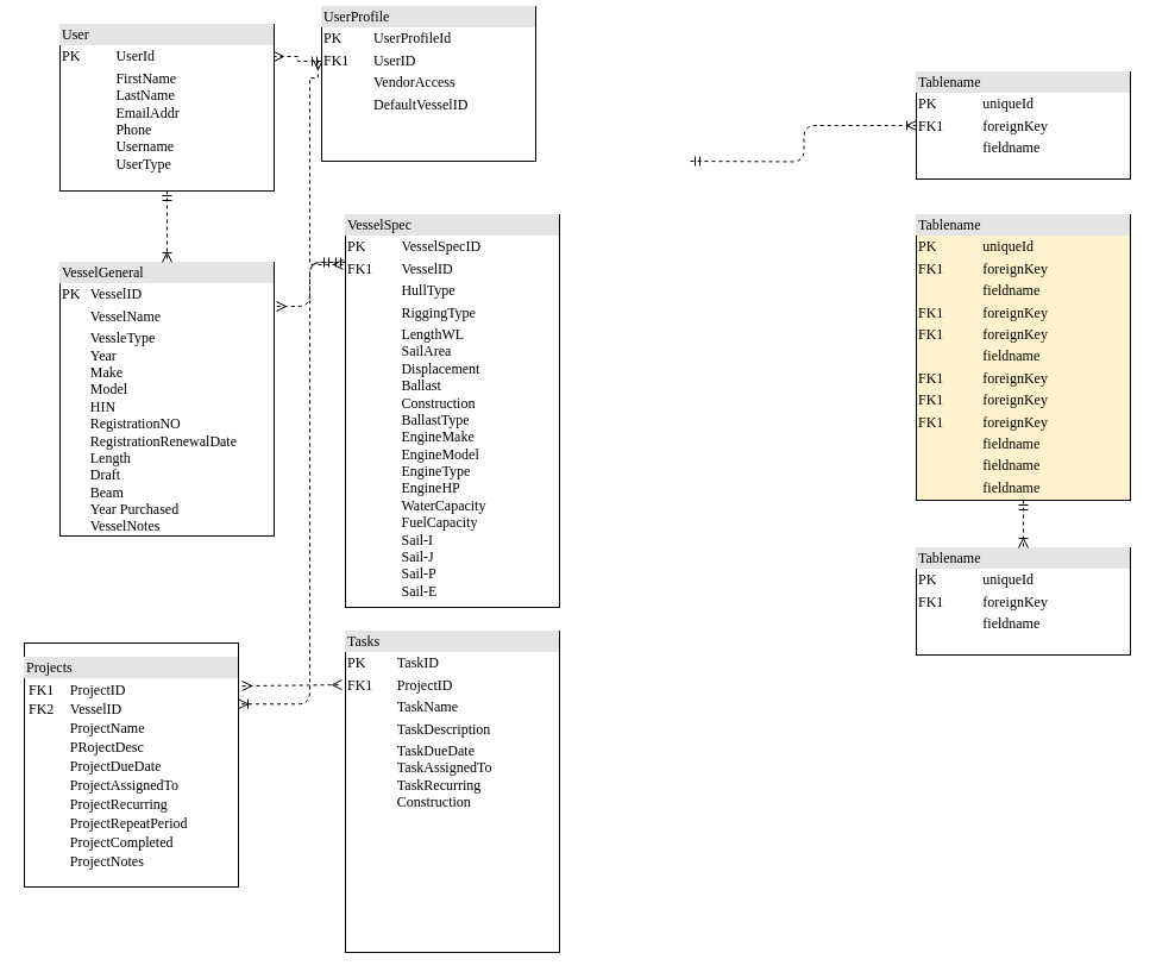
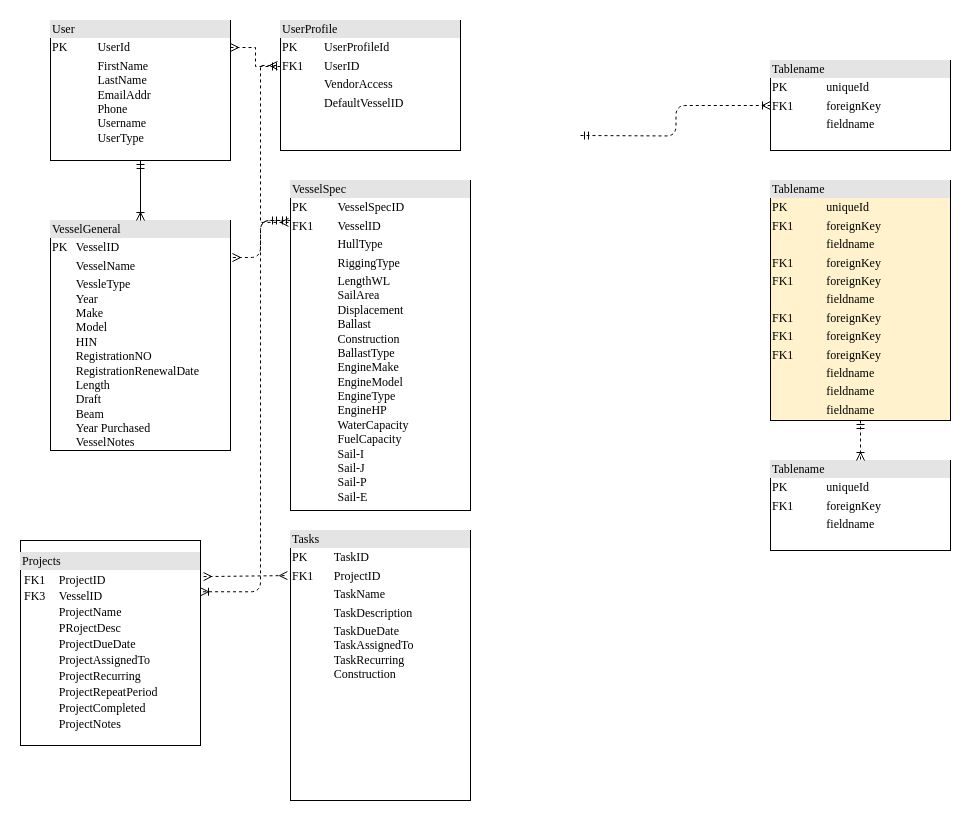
- <mxCell id="18" value="&lt;div style=&quot;box-sizing: border-box ; width: 100% ; background: #e4e4e4 ; padding: 2px&quot;&gt;UserProfile&lt;/div&gt;&lt;table style=&quot;width: 100% ; font-size: 1em&quot; cellpadding=&quot;2&quot; cellspacing=&quot;0&quot;&gt;&lt;tbody&gt;&lt;tr&gt;&lt;td&gt;PK&lt;/td&gt;&lt;td&gt;UserProfileId&lt;/td&gt;&lt;/tr&gt;&lt;tr&gt;&lt;td&gt;FK1&lt;/td&gt;&lt;td&gt;UserID&lt;/td&gt;&lt;/tr&gt;&lt;tr&gt;&lt;td&gt;&lt;/td&gt;&lt;td&gt;VendorAccess&lt;/td&gt;&lt;/tr&gt;&lt;tr&gt;&lt;td&gt;&lt;br&gt;&lt;/td&gt;&lt;td&gt;DefaultVesselID&lt;/td&gt;&lt;/tr&gt;&lt;tr&gt;&lt;td&gt;&lt;br&gt;&lt;/td&gt;&lt;td&gt;&lt;br&gt;&lt;/td&gt;&lt;/tr&gt;&lt;/tbody&gt;&lt;/table&gt;" style="verticalAlign=top;align=left;overflow=fill;html=1;rounded=0;shadow=0;comic=0;labelBackgroundColor=none;strokeWidth=1;fontFamily=Verdana;fontSize=12" vertex="1" parent="1"><mxGeometry x="270" y="5" width="180" height="130" as="geometry" /></mxCell>
+ <mxCell id="18" value="&lt;div style=&quot;box-sizing: border-box ; width: 100% ; background: #e4e4e4 ; padding: 2px&quot;&gt;UserProfile&lt;/div&gt;&lt;table style=&quot;width: 100% ; font-size: 1em&quot; cellpadding=&quot;2&quot; cellspacing=&quot;0&quot;&gt;&lt;tbody&gt;&lt;tr&gt;&lt;td&gt;PK&lt;/td&gt;&lt;td&gt;UserProfileId&lt;/td&gt;&lt;/tr&gt;&lt;tr&gt;&lt;td&gt;FK1&lt;/td&gt;&lt;td&gt;UserID&lt;/td&gt;&lt;/tr&gt;&lt;tr&gt;&lt;td&gt;&lt;/td&gt;&lt;td&gt;VendorAccess&lt;/td&gt;&lt;/tr&gt;&lt;tr&gt;&lt;td&gt;&lt;br&gt;&lt;/td&gt;&lt;td&gt;DefaultVesselID&lt;/td&gt;&lt;/tr&gt;&lt;tr&gt;&lt;td&gt;&lt;br&gt;&lt;/td&gt;&lt;td&gt;&lt;br&gt;&lt;/td&gt;&lt;/tr&gt;&lt;/tbody&gt;&lt;/table&gt;" style="verticalAlign=top;align=left;overflow=fill;html=1;rounded=0;shadow=0;comic=0;labelBackgroundColor=none;strokeWidth=1;fontFamily=Verdana;fontSize=12" vertex="1" parent="1"><mxGeometry x="280" y="20" width="180" height="130" as="geometry" /></mxCell>
- <mxCell id="15" value="" style="edgeStyle=orthogonalEdgeStyle;html=1;endArrow=ERoneToMany;startArrow=ERmandOne;labelBackgroundColor=none;fontFamily=Verdana;fontSize=12;align=left;exitX=0.5;exitY=1;entryX=0.5;entryY=0;dashed=1;" parent="1" source="2" target="6" edge="1"><mxGeometry width="100" height="100" relative="1" as="geometry"><mxPoint x="290" y="340" as="sourcePoint" /><mxPoint x="390" y="240" as="targetPoint" /></mxGeometry></mxCell>
+ <mxCell id="15" value="" style="edgeStyle=orthogonalEdgeStyle;html=1;endArrow=ERoneToMany;startArrow=ERmandOne;labelBackgroundColor=none;fontFamily=Verdana;fontSize=12;align=left;exitX=0.5;exitY=1;entryX=0.5;entryY=0;" parent="1" source="2" target="6" edge="1"><mxGeometry width="100" height="100" relative="1" as="geometry"><mxPoint x="290" y="340" as="sourcePoint" /><mxPoint x="390" y="240" as="targetPoint" /></mxGeometry></mxCell>
- <mxCell id="7" value="&lt;p style=&quot;line-height: 120%&quot;&gt;&lt;/p&gt;&lt;div style=&quot;box-sizing: border-box ; width: 100% ; background: #e4e4e4 ; padding: 2px&quot;&gt;Projects&lt;/div&gt;&lt;table style=&quot;width: 100% ; font-size: 1em&quot; cellpadding=&quot;2&quot; cellspacing=&quot;0&quot;&gt;&lt;tbody&gt;&lt;tr&gt;&lt;td&gt;&lt;table cellpadding=&quot;2&quot; cellspacing=&quot;0&quot; style=&quot;font-size: 1em ; width: 176px&quot;&gt;&lt;tbody style=&quot;line-height: 100%&quot;&gt;&lt;tr&gt;&lt;td&gt;FK1&lt;/td&gt;&lt;td&gt;&lt;span style=&quot;background-color: rgb(255 , 255 , 255)&quot;&gt;ProjectID&lt;/span&gt;&lt;/td&gt;&lt;/tr&gt;&lt;tr&gt;&lt;td&gt;FK2&lt;/td&gt;&lt;td&gt;&lt;span style=&quot;background-color: rgb(255 , 255 , 255)&quot;&gt;VesselID&lt;/span&gt;&lt;/td&gt;&lt;/tr&gt;&lt;tr&gt;&lt;td&gt;&lt;br&gt;&lt;/td&gt;&lt;td&gt;ProjectName&lt;/td&gt;&lt;/tr&gt;&lt;tr&gt;&lt;td&gt;&lt;br&gt;&lt;/td&gt;&lt;td&gt;PRojectDesc&lt;/td&gt;&lt;/tr&gt;&lt;tr&gt;&lt;td&gt;&lt;br&gt;&lt;/td&gt;&lt;td&gt;ProjectDueDate&lt;/td&gt;&lt;/tr&gt;&lt;tr&gt;&lt;td&gt;&lt;br&gt;&lt;/td&gt;&lt;td&gt;ProjectAssignedTo&lt;/td&gt;&lt;/tr&gt;&lt;tr&gt;&lt;td&gt;&lt;br&gt;&lt;/td&gt;&lt;td&gt;ProjectRecurring&lt;/td&gt;&lt;/tr&gt;&lt;tr&gt;&lt;td&gt;&lt;br&gt;&lt;/td&gt;&lt;td&gt;&lt;span style=&quot;background-color: rgb(255 , 255 , 255)&quot;&gt;ProjectRepeatPeriod&lt;/span&gt;&lt;/td&gt;&lt;/tr&gt;&lt;tr&gt;&lt;td&gt;&lt;br&gt;&lt;/td&gt;&lt;td&gt;ProjectCompleted&lt;/td&gt;&lt;/tr&gt;&lt;tr&gt;&lt;td&gt;&lt;br&gt;&lt;/td&gt;&lt;td&gt;ProjectNotes&lt;/td&gt;&lt;/tr&gt;&lt;/tbody&gt;&lt;/table&gt;&lt;/td&gt;&lt;td&gt;&lt;/td&gt;&lt;/tr&gt;&lt;/tbody&gt;&lt;/table&gt;&lt;p&gt;&lt;/p&gt;" style="verticalAlign=top;align=left;overflow=fill;html=1;rounded=0;shadow=0;comic=0;labelBackgroundColor=none;strokeWidth=1;fontFamily=Verdana;fontSize=12" parent="1" vertex="1"><mxGeometry x="20" y="540" width="180" height="205" as="geometry" /></mxCell>
+ <mxCell id="7" value="&lt;p style=&quot;line-height: 120%&quot;&gt;&lt;/p&gt;&lt;div style=&quot;box-sizing: border-box ; width: 100% ; background: #e4e4e4 ; padding: 2px&quot;&gt;Projects&lt;/div&gt;&lt;table style=&quot;width: 100% ; font-size: 1em&quot; cellpadding=&quot;2&quot; cellspacing=&quot;0&quot;&gt;&lt;tbody&gt;&lt;tr&gt;&lt;td&gt;&lt;table cellpadding=&quot;2&quot; cellspacing=&quot;0&quot; style=&quot;font-size: 1em ; width: 176px&quot;&gt;&lt;tbody style=&quot;line-height: 100%&quot;&gt;&lt;tr&gt;&lt;td&gt;FK1&lt;/td&gt;&lt;td&gt;&lt;span style=&quot;background-color: rgb(255 , 255 , 255)&quot;&gt;ProjectID&lt;/span&gt;&lt;/td&gt;&lt;/tr&gt;&lt;tr&gt;&lt;td&gt;FK3&lt;/td&gt;&lt;td&gt;&lt;span style=&quot;background-color: rgb(255 , 255 , 255)&quot;&gt;VesselID&lt;/span&gt;&lt;/td&gt;&lt;/tr&gt;&lt;tr&gt;&lt;td&gt;&lt;br&gt;&lt;/td&gt;&lt;td&gt;ProjectName&lt;/td&gt;&lt;/tr&gt;&lt;tr&gt;&lt;td&gt;&lt;br&gt;&lt;/td&gt;&lt;td&gt;PRojectDesc&lt;/td&gt;&lt;/tr&gt;&lt;tr&gt;&lt;td&gt;&lt;br&gt;&lt;/td&gt;&lt;td&gt;ProjectDueDate&lt;/td&gt;&lt;/tr&gt;&lt;tr&gt;&lt;td&gt;&lt;br&gt;&lt;/td&gt;&lt;td&gt;ProjectAssignedTo&lt;/td&gt;&lt;/tr&gt;&lt;tr&gt;&lt;td&gt;&lt;br&gt;&lt;/td&gt;&lt;td&gt;ProjectRecurring&lt;/td&gt;&lt;/tr&gt;&lt;tr&gt;&lt;td&gt;&lt;br&gt;&lt;/td&gt;&lt;td&gt;&lt;span style=&quot;background-color: rgb(255 , 255 , 255)&quot;&gt;ProjectRepeatPeriod&lt;/span&gt;&lt;/td&gt;&lt;/tr&gt;&lt;tr&gt;&lt;td&gt;&lt;br&gt;&lt;/td&gt;&lt;td&gt;ProjectCompleted&lt;/td&gt;&lt;/tr&gt;&lt;tr&gt;&lt;td&gt;&lt;br&gt;&lt;/td&gt;&lt;td&gt;ProjectNotes&lt;/td&gt;&lt;/tr&gt;&lt;/tbody&gt;&lt;/table&gt;&lt;/td&gt;&lt;td&gt;&lt;/td&gt;&lt;/tr&gt;&lt;/tbody&gt;&lt;/table&gt;&lt;p&gt;&lt;/p&gt;" style="verticalAlign=top;align=left;overflow=fill;html=1;rounded=0;shadow=0;comic=0;labelBackgroundColor=none;strokeWidth=1;fontFamily=Verdana;fontSize=12" parent="1" vertex="1"><mxGeometry x="20" y="540" width="180" height="205" as="geometry" /></mxCell>
